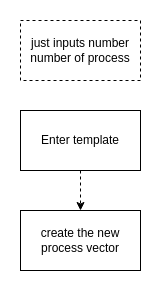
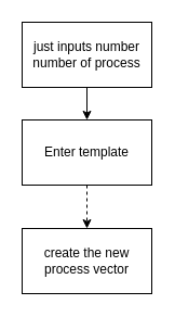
- <mxCell id="3" value="just inputs number number of process" style="rounded=0;whiteSpace=wrap;html=1;dashed=1;" vertex="1" parent="1"><mxGeometry x="20" y="20" width="120" height="60" as="geometry" /></mxCell>
+ <mxCell id="3" value="just inputs number number of process" style="rounded=0;whiteSpace=wrap;html=1;" vertex="1" parent="1"><mxGeometry x="20" y="20" width="120" height="60" as="geometry" /></mxCell>
+ <mxCell id="2" value="" style="edgeStyle=orthogonalEdgeStyle;rounded=0;orthogonalLoop=1;jettySize=auto;html=1;" edge="1" parent="1" source="3" target="5"><mxGeometry relative="1" as="geometry" /></mxCell>
